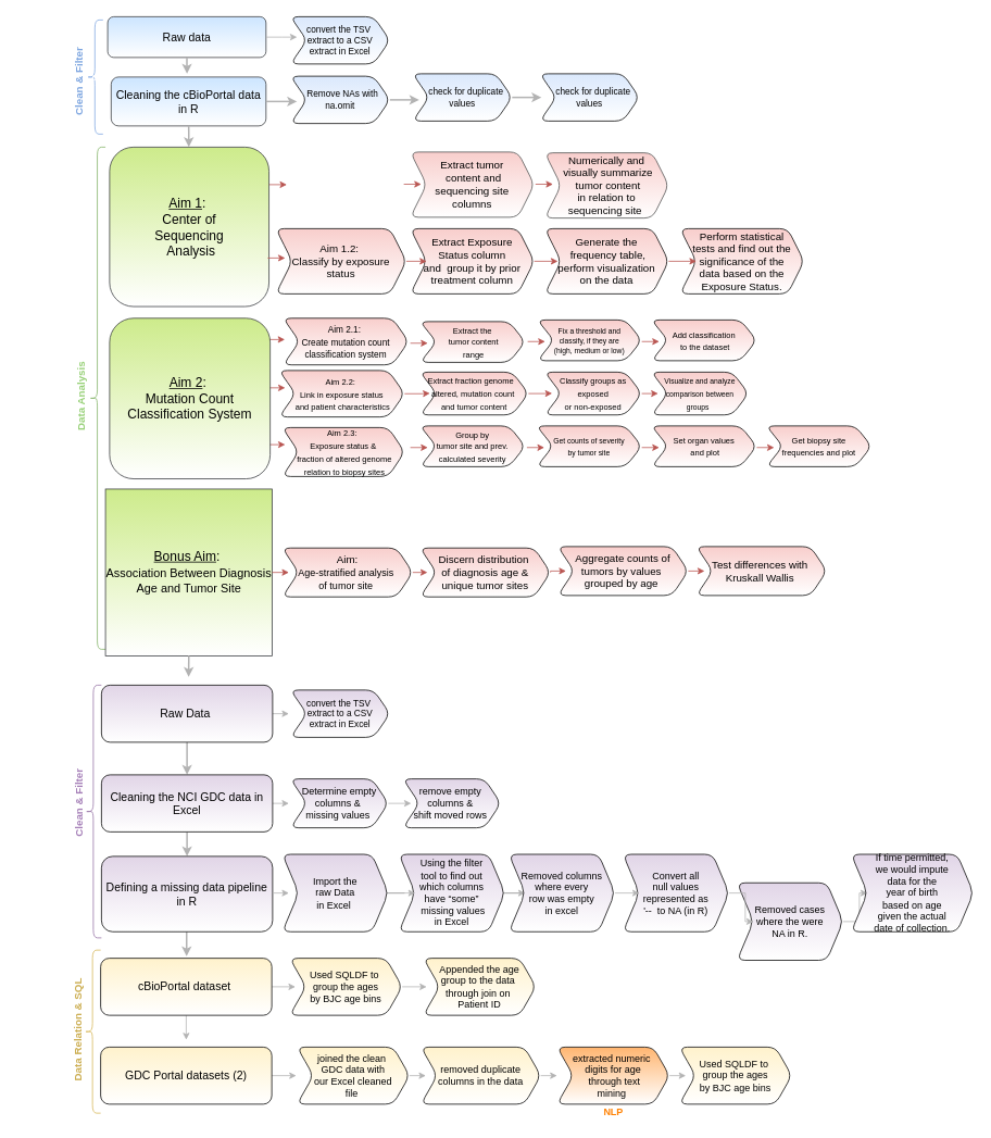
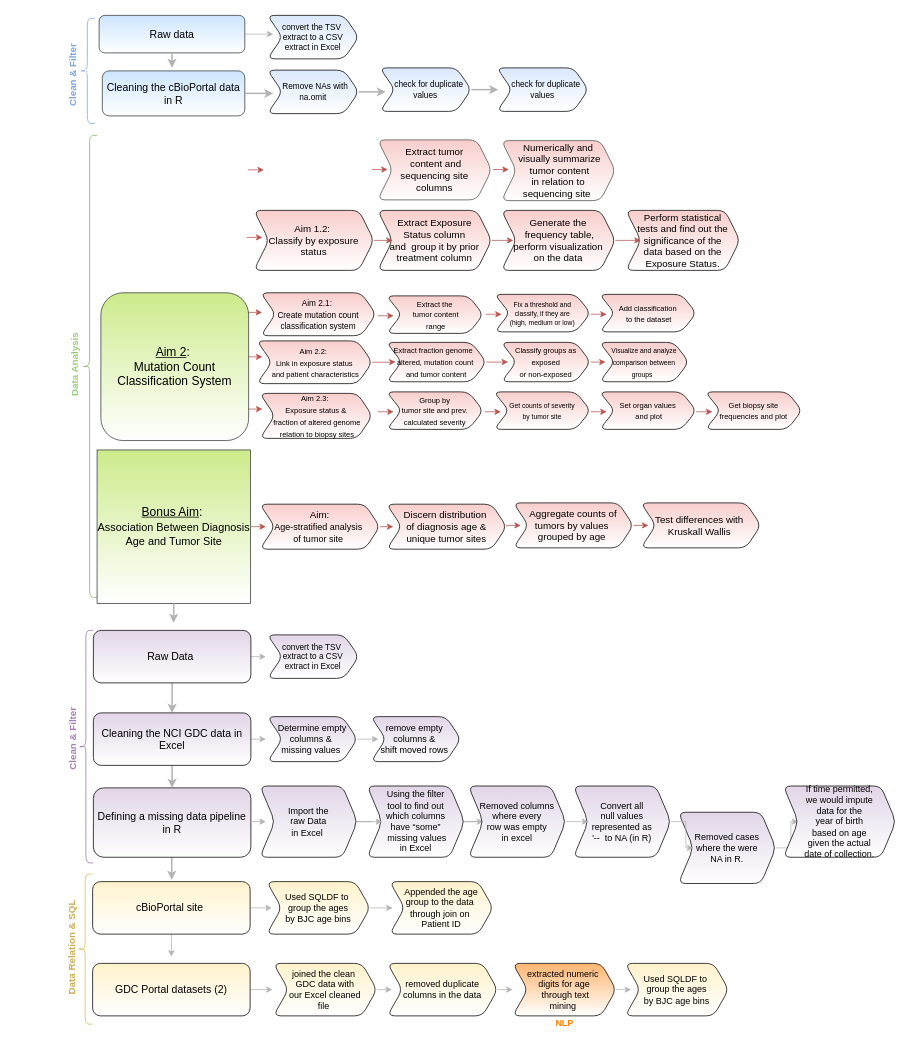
- <mxCell id="19" value="" style="endArrow=classic;html=1;rounded=0;fontSize=16;fillColor=#dae8fc;strokeColor=#B3B3B3;strokeWidth=2;" parent="7" source="18" target="9" edge="1"><mxGeometry width="50" height="50" relative="1" as="geometry"><mxPoint x="128.07" y="146" as="sourcePoint" /><mxPoint x="128.07" y="86" as="targetPoint" /><Array as="points" /></mxGeometry></mxCell>
- <mxCell id="9" value="&lt;font style=&quot;font-size: 16px&quot;&gt;&lt;u&gt;Aim 1&lt;/u&gt;:&amp;nbsp;&lt;br style=&quot;font-size: 16px&quot;&gt;&lt;span id=&quot;docs-internal-guid-bc889f9e-7fff-4419-e0c3-1be9c9a6d337&quot; style=&quot;font-size: 16px&quot;&gt;&lt;span style=&quot;font-family: &amp;#34;arial&amp;#34; ; color: rgb(0 , 0 , 0) ; background-color: transparent ; vertical-align: baseline ; font-size: 16px&quot;&gt;Center of &lt;br&gt;Sequencing&lt;br&gt;&amp;nbsp;Analysis&lt;/span&gt;&lt;/span&gt;&lt;/font&gt;" style="whiteSpace=wrap;html=1;aspect=fixed;fontSize=16;fillColor=#cdeb8b;align=center;strokeColor=#36393d;verticalAlign=middle;rounded=1;gradientColor=#ffffff;" parent="7" vertex="1"><mxGeometry x="28.079" y="156" width="195.556" height="195.556" as="geometry" /></mxCell>
- <mxCell id="61" value="cBioPortal dataset&amp;nbsp;" style="rounded=1;whiteSpace=wrap;html=1;fontSize=14;strokeColor=default;fillColor=#fff2cc;align=center;gradientColor=#ffffff;" parent="1" vertex="1"><mxGeometry x="123" y="1175" width="210" height="70" as="geometry" /></mxCell>
+ <mxCell id="61" value="cBioPortal site&amp;nbsp;" style="rounded=1;whiteSpace=wrap;html=1;fontSize=14;strokeColor=default;fillColor=#fff2cc;align=center;gradientColor=#ffffff;" parent="1" vertex="1"><mxGeometry x="123" y="1175" width="210" height="70" as="geometry" /></mxCell>
